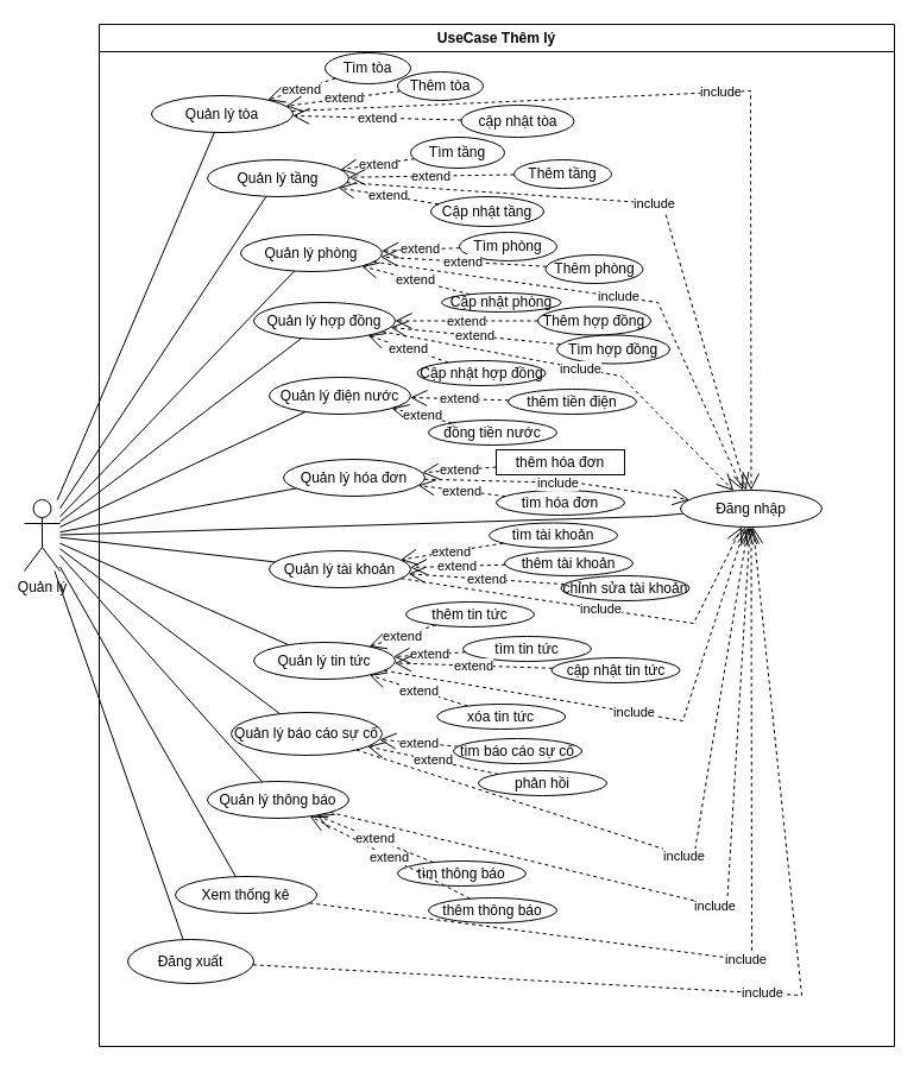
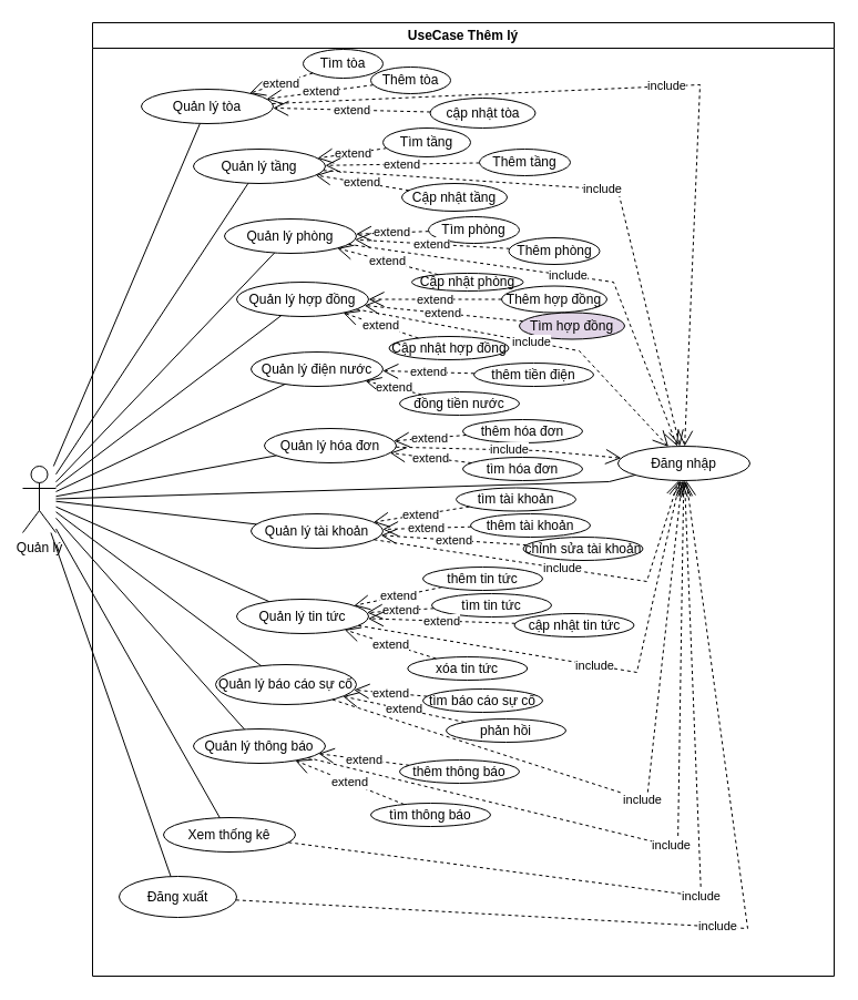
- <mxCell id="36" value="Tìm hợp đồng" style="ellipse;whiteSpace=wrap;html=1;" vertex="1" parent="2"><mxGeometry x="385" y="261.5" width="95" height="24" as="geometry" /></mxCell>
+ <mxCell id="36" value="Tìm hợp đồng" style="ellipse;whiteSpace=wrap;html=1;fillColor=#e1d5e7;" vertex="1" parent="2"><mxGeometry x="385" y="261.5" width="95" height="24" as="geometry" /></mxCell>
- <mxCell id="45" value="thêm hóa đơn" style="whiteSpace=wrap;html=1;rounded=0;" vertex="1" parent="2"><mxGeometry x="334" y="358" width="108" height="21" as="geometry" /></mxCell>
+ <mxCell id="45" value="thêm hóa đơn" style="ellipse;whiteSpace=wrap;html=1;" vertex="1" parent="2"><mxGeometry x="334" y="358" width="108" height="21" as="geometry" /></mxCell>
- <mxCell id="3" value="Đăng nhập" style="ellipse;whiteSpace=wrap;html=1;" vertex="1" parent="2"><mxGeometry x="489" y="392" width="119" height="31" as="geometry" /></mxCell>
+ <mxCell id="3" value="Đăng nhập" style="ellipse;whiteSpace=wrap;html=1;" vertex="1" parent="2"><mxGeometry x="474" y="382" width="119" height="31" as="geometry" /></mxCell>
- <mxCell id="57" value="thêm tin tức" style="ellipse;whiteSpace=wrap;html=1;" vertex="1" parent="2"><mxGeometry x="258" y="486" width="108" height="21" as="geometry" /></mxCell>
+ <mxCell id="57" value="thêm tin tức" style="ellipse;whiteSpace=wrap;html=1;" vertex="1" parent="2"><mxGeometry x="298" y="491" width="108" height="21" as="geometry" /></mxCell>
- <mxCell id="66" value="thêm thông báo" style="ellipse;whiteSpace=wrap;html=1;" vertex="1" parent="2"><mxGeometry x="277" y="735" width="108" height="21" as="geometry" /></mxCell>
+ <mxCell id="66" value="thêm thông báo" style="ellipse;whiteSpace=wrap;html=1;" vertex="1" parent="2"><mxGeometry x="277" y="665" width="108" height="21" as="geometry" /></mxCell>
